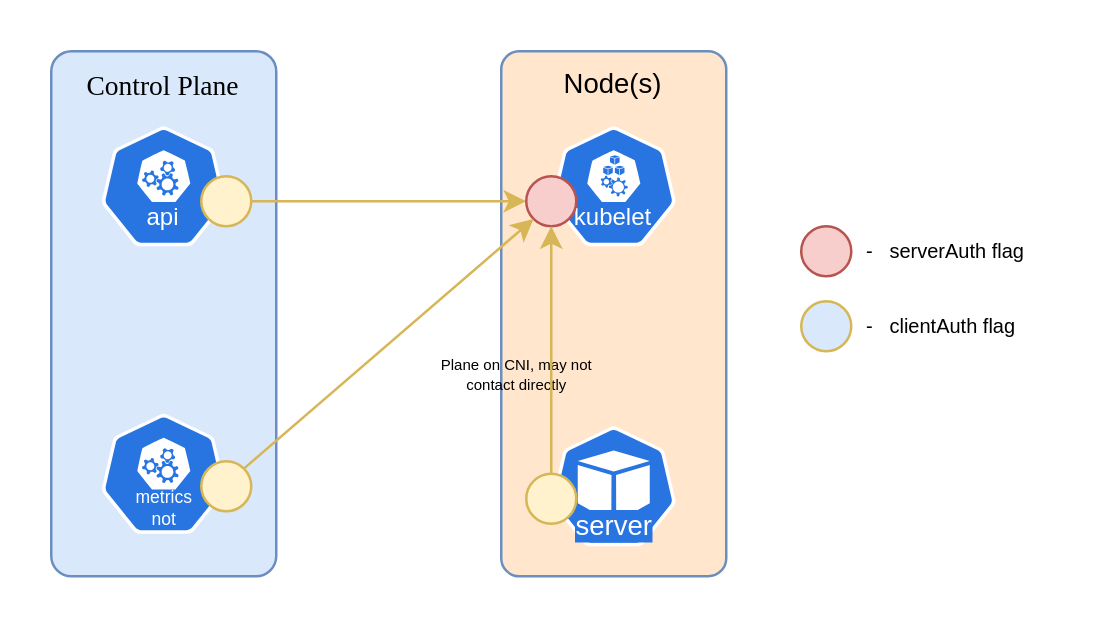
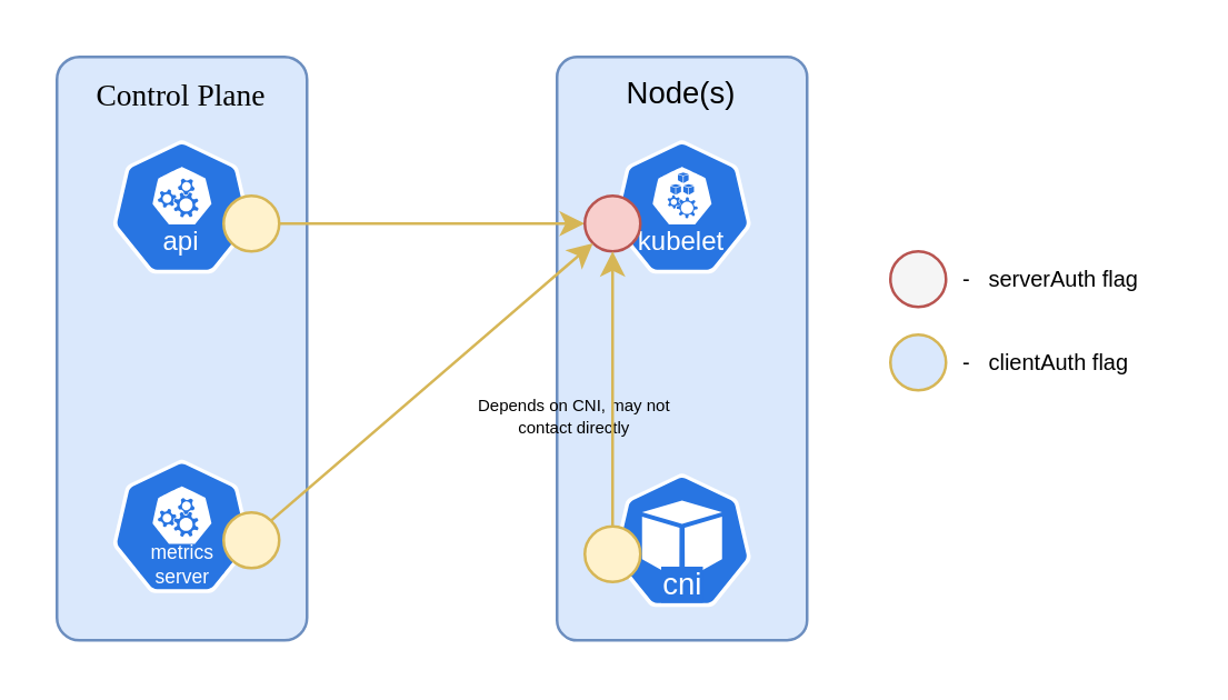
- <mxCell id="12" value="&amp;nbsp; -&amp;nbsp; &amp;nbsp;serverAuth flag" style="ellipse;html=1;aspect=fixed;fontSize=8;fillColor=#f8cecc;strokeColor=#b85450;labelPosition=right;verticalLabelPosition=middle;align=left;verticalAlign=middle;" parent="1" vertex="1"><mxGeometry x="320" y="90" width="20" height="20" as="geometry" /></mxCell>
+ <mxCell id="12" value="&amp;nbsp; -&amp;nbsp; &amp;nbsp;serverAuth flag" style="ellipse;html=1;aspect=fixed;fontSize=8;fillColor=#f5f5f5;strokeColor=#b85450;labelPosition=right;verticalLabelPosition=middle;align=left;verticalAlign=middle;" parent="1" vertex="1"><mxGeometry x="320" y="90" width="20" height="20" as="geometry" /></mxCell>
- <mxCell id="5" value="Node(s)" style="rounded=1;whiteSpace=wrap;html=1;fillColor=#ffe6cc;strokeColor=#6c8ebf;verticalAlign=top;arcSize=8;fontSize=11;" parent="1" vertex="1"><mxGeometry x="200" y="20" width="90" height="210" as="geometry" /></mxCell>
+ <mxCell id="5" value="Node(s)" style="rounded=1;whiteSpace=wrap;html=1;fillColor=#dae8fc;strokeColor=#6c8ebf;verticalAlign=top;arcSize=8;fontSize=11;" parent="1" vertex="1"><mxGeometry x="200" y="20" width="90" height="210" as="geometry" /></mxCell>
- <mxCell id="9" value="Plane on CNI, may not&lt;div&gt;contact directly&lt;/div&gt;" style="text;html=1;align=center;verticalAlign=middle;resizable=0;points=[];autosize=1;strokeColor=none;fillColor=none;fontSize=6;" parent="1" vertex="1"><mxGeometry x="161" y="135" width="90" height="30" as="geometry" /></mxCell>
+ <mxCell id="9" value="Depends on CNI, may not&lt;div&gt;contact directly&lt;/div&gt;" style="text;html=1;align=center;verticalAlign=middle;resizable=0;points=[];autosize=1;strokeColor=none;fillColor=none;fontSize=6;" parent="1" vertex="1"><mxGeometry x="161" y="135" width="90" height="30" as="geometry" /></mxCell>
- <mxCell id="20" value="metrics&lt;div&gt;not&lt;/div&gt;" style="text;html=1;align=center;verticalAlign=middle;resizable=0;points=[];autosize=1;strokeColor=none;fillColor=none;fontColor=#FFFFFF;labelBackgroundColor=none;fontSize=7;" vertex="1" parent="17"><mxGeometry y="23" width="50" height="30" as="geometry" /></mxCell>
+ <mxCell id="20" value="metrics&lt;div&gt;server&lt;/div&gt;" style="text;html=1;align=center;verticalAlign=middle;resizable=0;points=[];autosize=1;strokeColor=none;fillColor=none;fontColor=#FFFFFF;labelBackgroundColor=none;fontSize=7;" vertex="1" parent="17"><mxGeometry y="23" width="50" height="30" as="geometry" /></mxCell>
- <mxCell id="6" value="server" style="aspect=fixed;sketch=0;html=1;dashed=0;whitespace=wrap;verticalLabelPosition=middle;verticalAlign=bottom;fillColor=#2875E2;strokeColor=#ffffff;points=[[0.005,0.63,0],[0.1,0.2,0],[0.9,0.2,0],[0.5,0,0],[0.995,0.63,0],[0.72,0.99,0],[0.5,1,0],[0.28,0.99,0]];shape=mxgraph.kubernetes.icon2;prIcon=pod;rounded=1;labelPosition=center;align=center;fontSize=11;fontColor=#FFFFFF;labelBackgroundColor=#2875E2;spacingBottom=-1;" parent="1" vertex="1"><mxGeometry x="220" y="170" width="50" height="48" as="geometry" /></mxCell>
+ <mxCell id="6" value="cni" style="aspect=fixed;sketch=0;html=1;dashed=0;whitespace=wrap;verticalLabelPosition=middle;verticalAlign=bottom;fillColor=#2875E2;strokeColor=#ffffff;points=[[0.005,0.63,0],[0.1,0.2,0],[0.9,0.2,0],[0.5,0,0],[0.995,0.63,0],[0.72,0.99,0],[0.5,1,0],[0.28,0.99,0]];shape=mxgraph.kubernetes.icon2;prIcon=pod;rounded=1;labelPosition=center;align=center;fontSize=11;fontColor=#FFFFFF;labelBackgroundColor=#2875E2;spacingBottom=-1;" parent="1" vertex="1"><mxGeometry x="220" y="170" width="50" height="48" as="geometry" /></mxCell>
